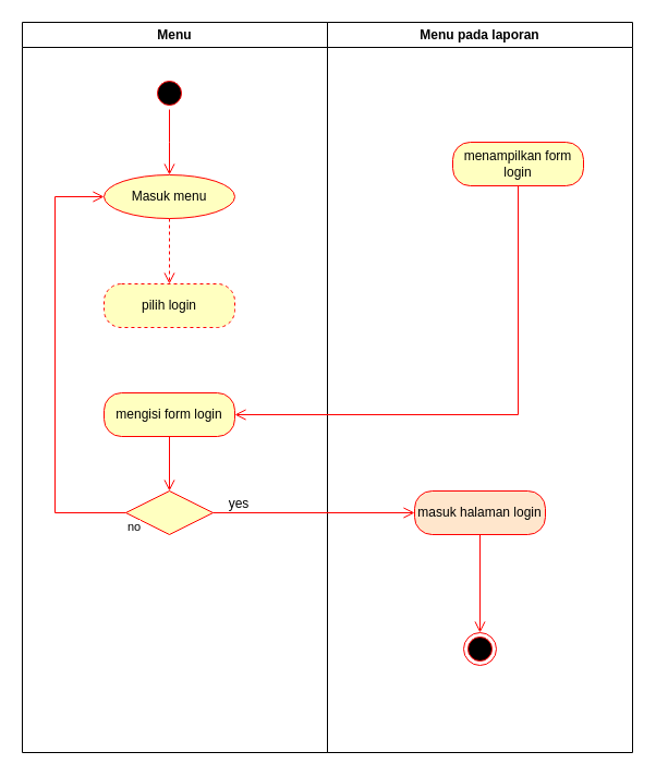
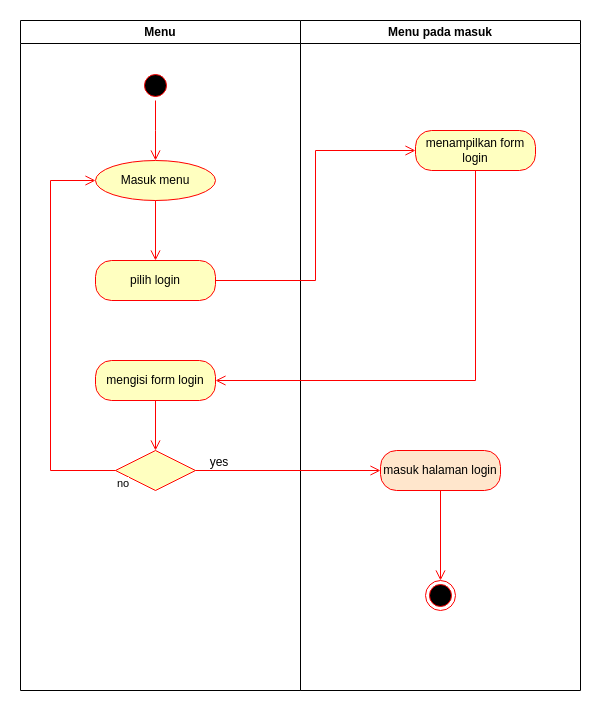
- <mxCell id="13" value="Menu pada laporan" style="swimlane;whiteSpace=wrap;startSize=23;strokeColor=default;" parent="1" vertex="1"><mxGeometry x="300" y="20" width="280" height="670" as="geometry" /></mxCell>
+ <mxCell id="13" value="Menu pada masuk" style="swimlane;whiteSpace=wrap;startSize=23;strokeColor=default;" parent="1" vertex="1"><mxGeometry x="300" y="20" width="280" height="670" as="geometry" /></mxCell>
+ <mxCell id="17" value="" style="edgeStyle=orthogonalEdgeStyle;html=1;verticalAlign=bottom;endArrow=open;endSize=8;strokeColor=#ff0000;rounded=0;exitX=1;exitY=0.5;exitDx=0;exitDy=0;entryX=0;entryY=0.5;entryDx=0;entryDy=0;" edge="1" parent="1" source="6" target="15"><mxGeometry relative="1" as="geometry"><mxPoint x="330" y="390" as="targetPoint" /><mxPoint x="225" y="390" as="sourcePoint" /></mxGeometry></mxCell>
- <mxCell id="8" value="" style="edgeStyle=orthogonalEdgeStyle;html=1;verticalAlign=bottom;endArrow=open;endSize=8;strokeColor=#ff0000;rounded=0;exitX=0.5;exitY=1;exitDx=0;exitDy=0;entryX=0.5;entryY=0;entryDx=0;entryDy=0;dashed=1;" edge="1" parent="2" source="5" target="6"><mxGeometry relative="1" as="geometry"><mxPoint x="145" y="350" as="targetPoint" /><mxPoint x="145" y="290" as="sourcePoint" /></mxGeometry></mxCell>
+ <mxCell id="8" value="" style="edgeStyle=orthogonalEdgeStyle;html=1;verticalAlign=bottom;endArrow=open;endSize=8;strokeColor=#ff0000;rounded=0;exitX=0.5;exitY=1;exitDx=0;exitDy=0;entryX=0.5;entryY=0;entryDx=0;entryDy=0;" edge="1" parent="2" source="5" target="6"><mxGeometry relative="1" as="geometry"><mxPoint x="145" y="350" as="targetPoint" /><mxPoint x="145" y="290" as="sourcePoint" /></mxGeometry></mxCell>
- <mxCell id="6" value="pilih login" style="rounded=1;whiteSpace=wrap;html=1;arcSize=40;fontColor=#000000;fillColor=#ffffc0;strokeColor=#ff0000;dashed=1;" parent="2" vertex="1"><mxGeometry x="75" y="240" width="120" height="40" as="geometry" /></mxCell>
+ <mxCell id="6" value="pilih login" style="rounded=1;whiteSpace=wrap;html=1;arcSize=40;fontColor=#000000;fillColor=#ffffc0;strokeColor=#ff0000;" parent="2" vertex="1"><mxGeometry x="75" y="240" width="120" height="40" as="geometry" /></mxCell>
